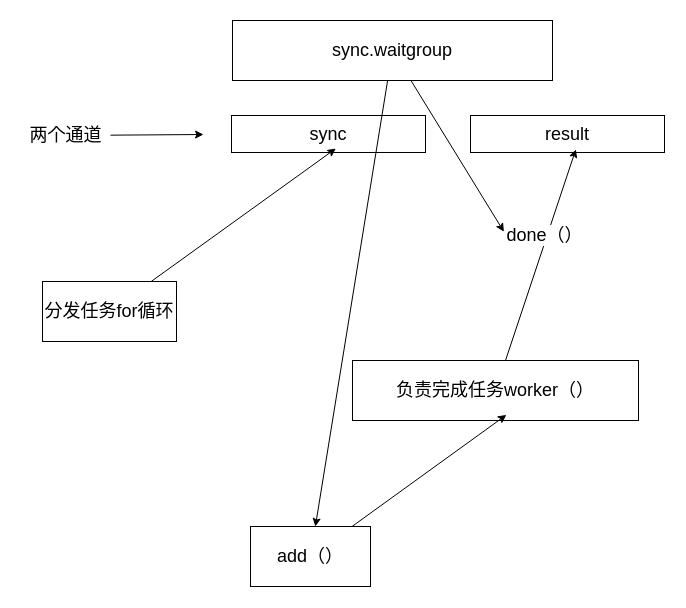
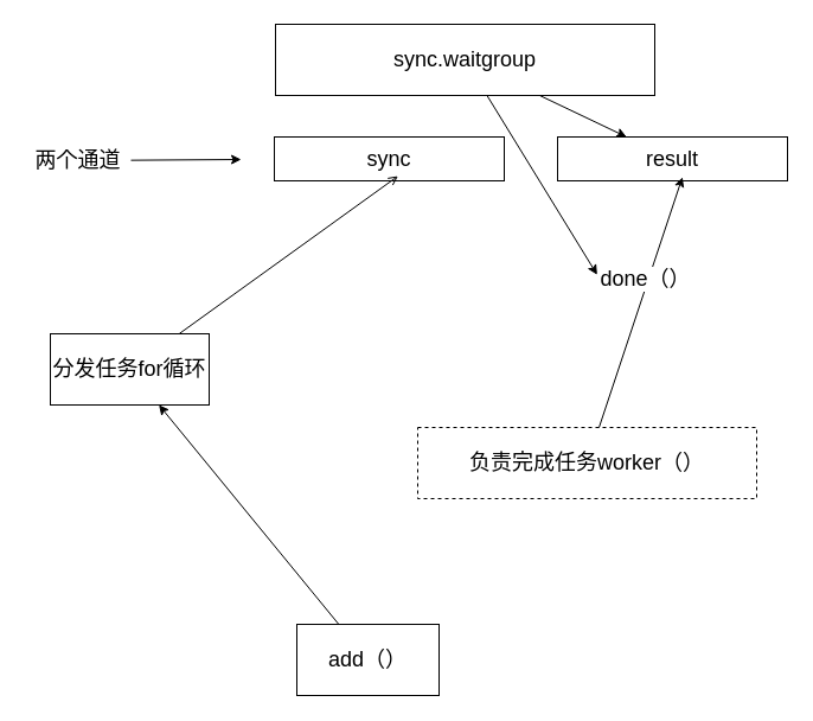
- <mxCell id="7" style="edgeStyle=none;html=1;entryX=0.538;entryY=0.892;entryDx=0;entryDy=0;entryPerimeter=0;fontFamily=Helvetica;fontSize=18;fontColor=default;" edge="1" parent="1" source="6" target="2"><mxGeometry relative="1" as="geometry" /></mxCell>
+ <mxCell id="7" style="edgeStyle=none;html=1;entryX=0.538;entryY=0.892;entryDx=0;entryDy=0;entryPerimeter=0;fontFamily=Helvetica;fontSize=18;fontColor=default;endArrow=open;" edge="1" parent="1" source="6" target="2"><mxGeometry relative="1" as="geometry" /></mxCell>
- <mxCell id="13" style="edgeStyle=none;html=1;fontFamily=Helvetica;fontSize=18;fontColor=default;" edge="1" parent="1" source="15" target="11"><mxGeometry relative="1" as="geometry" /></mxCell>
+ <mxCell id="13" style="edgeStyle=none;html=1;fontFamily=Helvetica;fontSize=18;fontColor=default;" edge="1" parent="1" source="15" target="3"><mxGeometry relative="1" as="geometry" /></mxCell>
- <mxCell id="8" value="负责完成任务worker（）" style="rounded=0;whiteSpace=wrap;html=1;strokeColor=default;align=center;verticalAlign=middle;fontFamily=Helvetica;fontSize=18;fontColor=default;fillColor=default;" vertex="1" parent="1"><mxGeometry x="352" y="360" width="286" height="60" as="geometry" /></mxCell>
+ <mxCell id="8" value="负责完成任务worker（）" style="rounded=0;whiteSpace=wrap;html=1;strokeColor=default;align=center;verticalAlign=middle;fontFamily=Helvetica;fontSize=18;fontColor=default;fillColor=default;dashed=1;" vertex="1" parent="1"><mxGeometry x="352" y="360" width="286" height="60" as="geometry" /></mxCell>
- <mxCell id="12" style="edgeStyle=none;html=1;entryX=0.538;entryY=0.907;entryDx=0;entryDy=0;entryPerimeter=0;fontFamily=Helvetica;fontSize=18;fontColor=default;" edge="1" parent="1" source="11" target="8"><mxGeometry relative="1" as="geometry" /></mxCell>
+ <mxCell id="12" style="edgeStyle=none;html=1;fontFamily=Helvetica;fontSize=18;fontColor=default;" edge="1" parent="1" source="11" target="6"><mxGeometry relative="1" as="geometry" /></mxCell>
